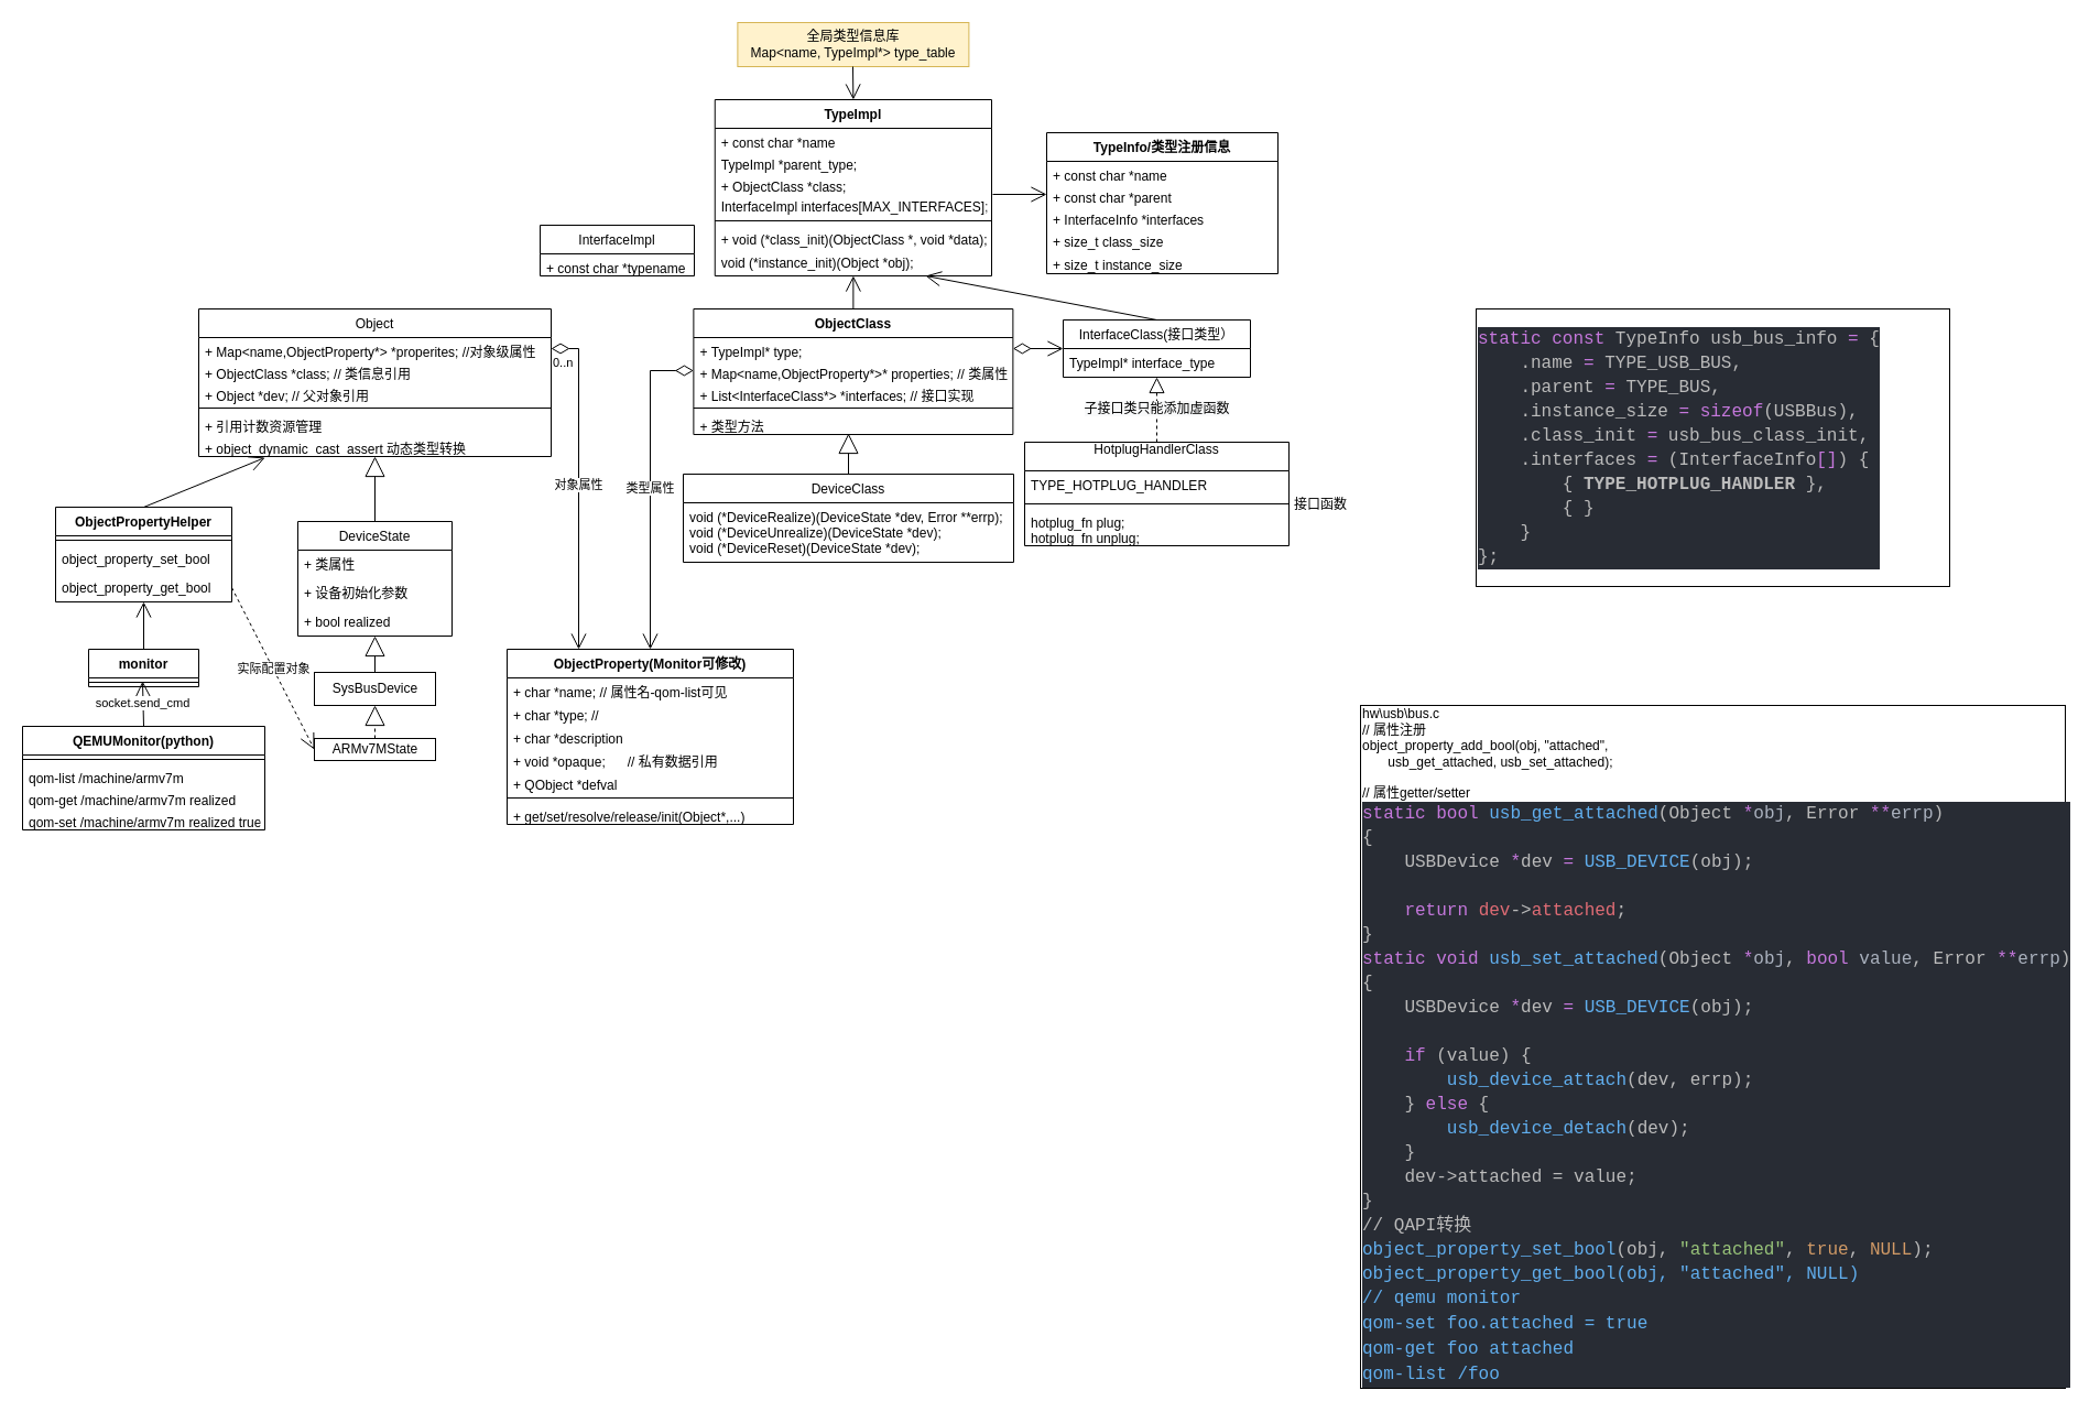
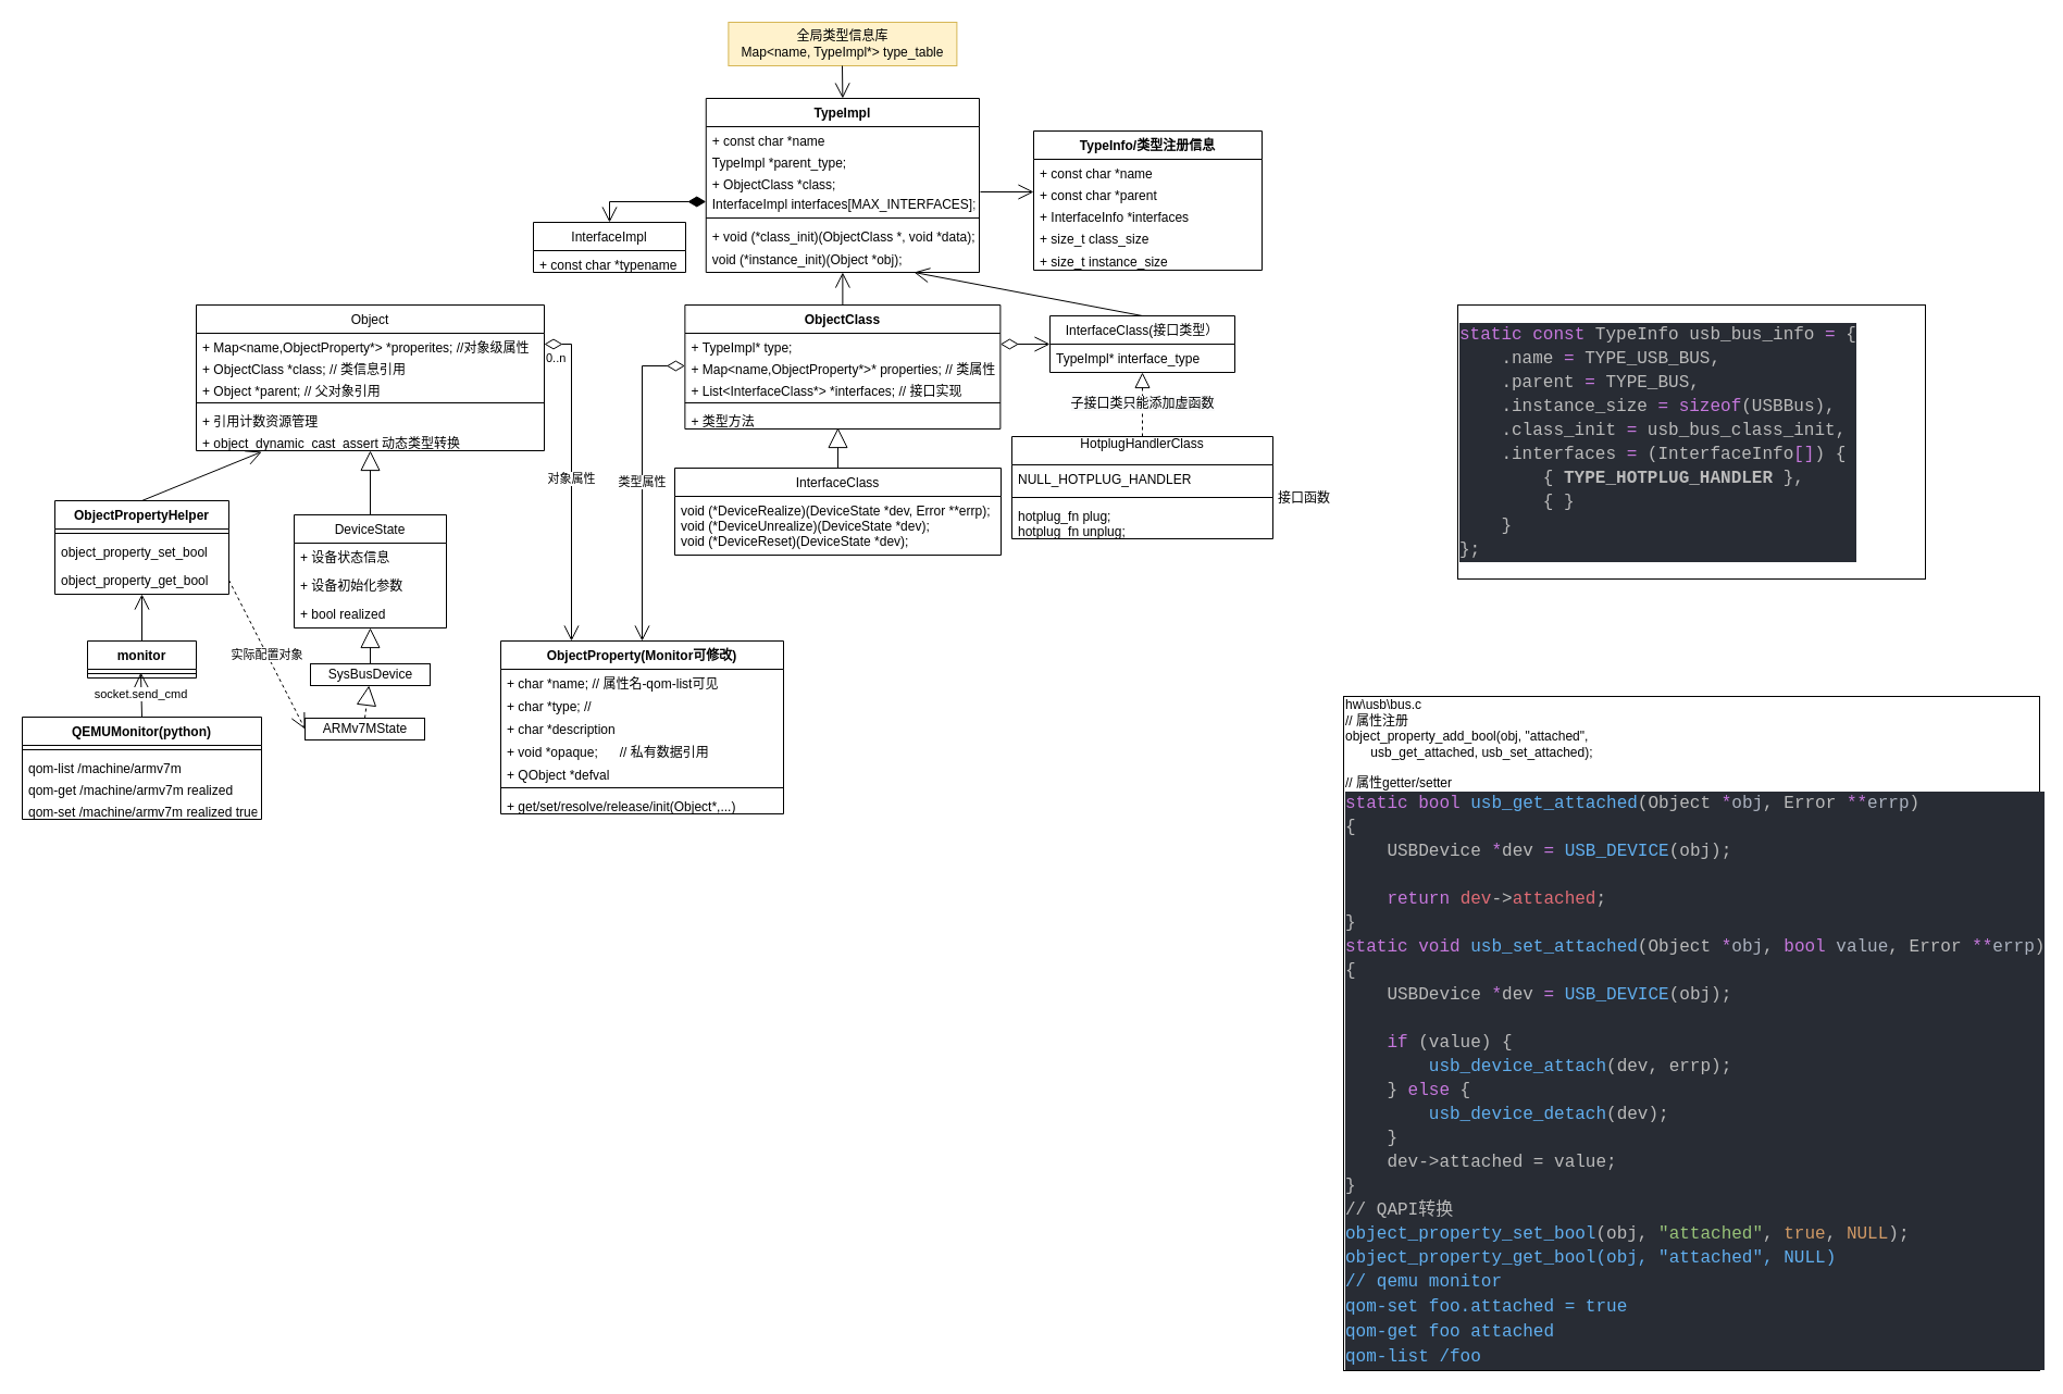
+ <mxCell id="73" value="" style="endArrow=open;html=1;endSize=12;startArrow=diamondThin;startSize=14;startFill=1;edgeStyle=orthogonalEdgeStyle;align=left;verticalAlign=bottom;rounded=0;entryX=0.5;entryY=0;entryDx=0;entryDy=0;exitX=0;exitY=0.5;exitDx=0;exitDy=0;" edge="1" parent="1" source="67" target="71"><mxGeometry x="-1" y="3" relative="1" as="geometry"><mxPoint x="285" y="297" as="sourcePoint" /><mxPoint x="445" y="297" as="targetPoint" /></mxGeometry></mxCell>
- <mxCell id="5" value="+ Object *dev; // 父对象引用" style="text;strokeColor=none;fillColor=none;align=left;verticalAlign=top;spacingLeft=4;spacingRight=4;overflow=hidden;rotatable=0;points=[[0,0.5],[1,0.5]];portConstraint=eastwest;" vertex="1" parent="2"><mxGeometry y="66" width="320" height="20" as="geometry" /></mxCell>
+ <mxCell id="5" value="+ Object *parent; // 父对象引用" style="text;strokeColor=none;fillColor=none;align=left;verticalAlign=top;spacingLeft=4;spacingRight=4;overflow=hidden;rotatable=0;points=[[0,0.5],[1,0.5]];portConstraint=eastwest;" vertex="1" parent="2"><mxGeometry y="66" width="320" height="20" as="geometry" /></mxCell>
- <mxCell id="22" value="TYPE_HOTPLUG_HANDLER" style="text;strokeColor=none;fillColor=none;align=left;verticalAlign=top;spacingLeft=4;spacingRight=4;overflow=hidden;rotatable=0;points=[[0,0.5],[1,0.5]];portConstraint=eastwest;" vertex="1" parent="21"><mxGeometry y="26" width="240" height="26" as="geometry" /></mxCell>
+ <mxCell id="22" value="NULL_HOTPLUG_HANDLER" style="text;strokeColor=none;fillColor=none;align=left;verticalAlign=top;spacingLeft=4;spacingRight=4;overflow=hidden;rotatable=0;points=[[0,0.5],[1,0.5]];portConstraint=eastwest;" vertex="1" parent="21"><mxGeometry y="26" width="240" height="26" as="geometry" /></mxCell>
- <mxCell id="26" value="DeviceClass" style="swimlane;fontStyle=0;childLayout=stackLayout;horizontal=1;startSize=26;fillColor=none;horizontalStack=0;resizeParent=1;resizeParentMax=0;resizeLast=0;collapsible=1;marginBottom=0;" vertex="1" parent="1"><mxGeometry x="620" y="430" width="300" height="80" as="geometry" /></mxCell>
+ <mxCell id="26" value="InterfaceClass" style="swimlane;fontStyle=0;childLayout=stackLayout;horizontal=1;startSize=26;fillColor=none;horizontalStack=0;resizeParent=1;resizeParentMax=0;resizeLast=0;collapsible=1;marginBottom=0;" vertex="1" parent="1"><mxGeometry x="620" y="430" width="300" height="80" as="geometry" /></mxCell>
- <mxCell id="16" value="+ 类属性" style="text;strokeColor=none;fillColor=none;align=left;verticalAlign=top;spacingLeft=4;spacingRight=4;overflow=hidden;rotatable=0;points=[[0,0.5],[1,0.5]];portConstraint=eastwest;" vertex="1" parent="15"><mxGeometry y="26" width="140" height="26" as="geometry" /></mxCell>
+ <mxCell id="16" value="+ 设备状态信息" style="text;strokeColor=none;fillColor=none;align=left;verticalAlign=top;spacingLeft=4;spacingRight=4;overflow=hidden;rotatable=0;points=[[0,0.5],[1,0.5]];portConstraint=eastwest;" vertex="1" parent="15"><mxGeometry y="26" width="140" height="26" as="geometry" /></mxCell>
- <mxCell id="48" value="SysBusDevice" style="html=1;" vertex="1" parent="1"><mxGeometry x="285" y="610" width="110" height="30" as="geometry" /></mxCell>
+ <mxCell id="48" value="SysBusDevice" style="html=1;" vertex="1" parent="1"><mxGeometry x="285" y="610" width="110" height="20" as="geometry" /></mxCell>
- <mxCell id="50" value="ARMv7MState" style="html=1;" vertex="1" parent="1"><mxGeometry x="285" y="670" width="110" height="20" as="geometry" /></mxCell>
+ <mxCell id="50" value="ARMv7MState" style="html=1;" vertex="1" parent="1"><mxGeometry x="280" y="660" width="110" height="20" as="geometry" /></mxCell>
